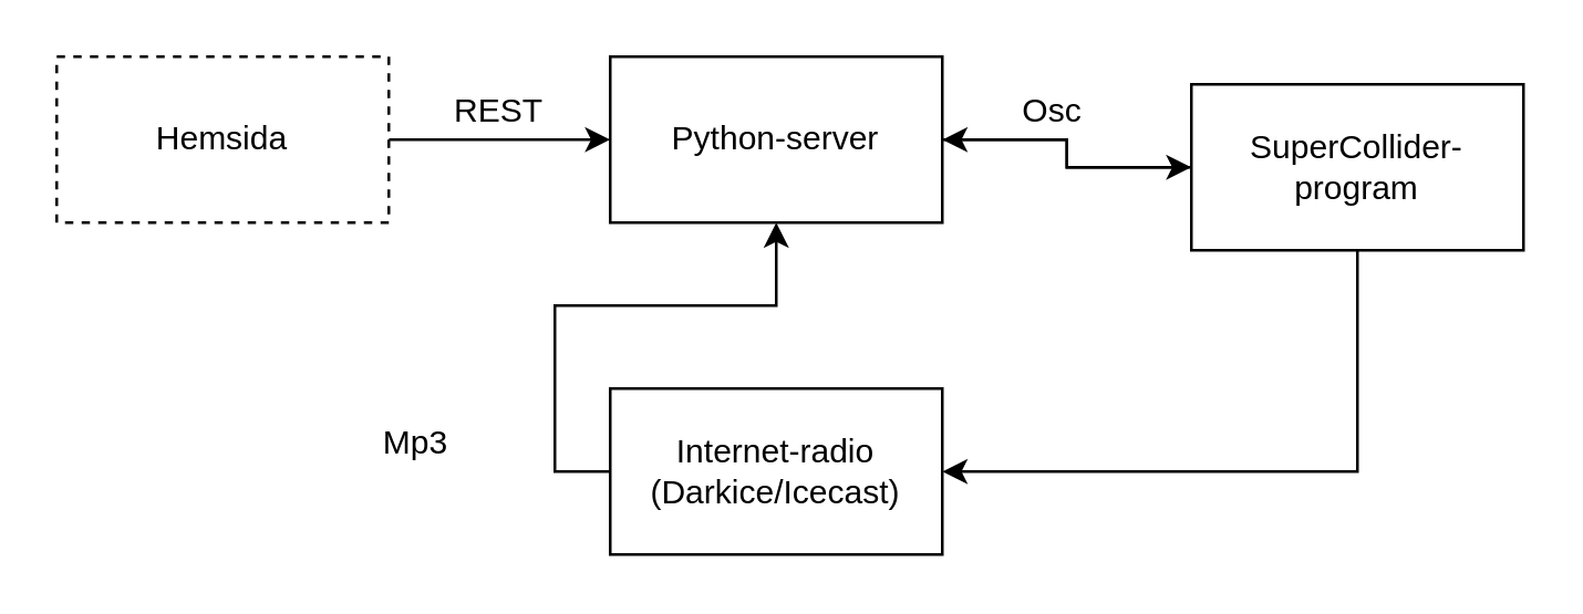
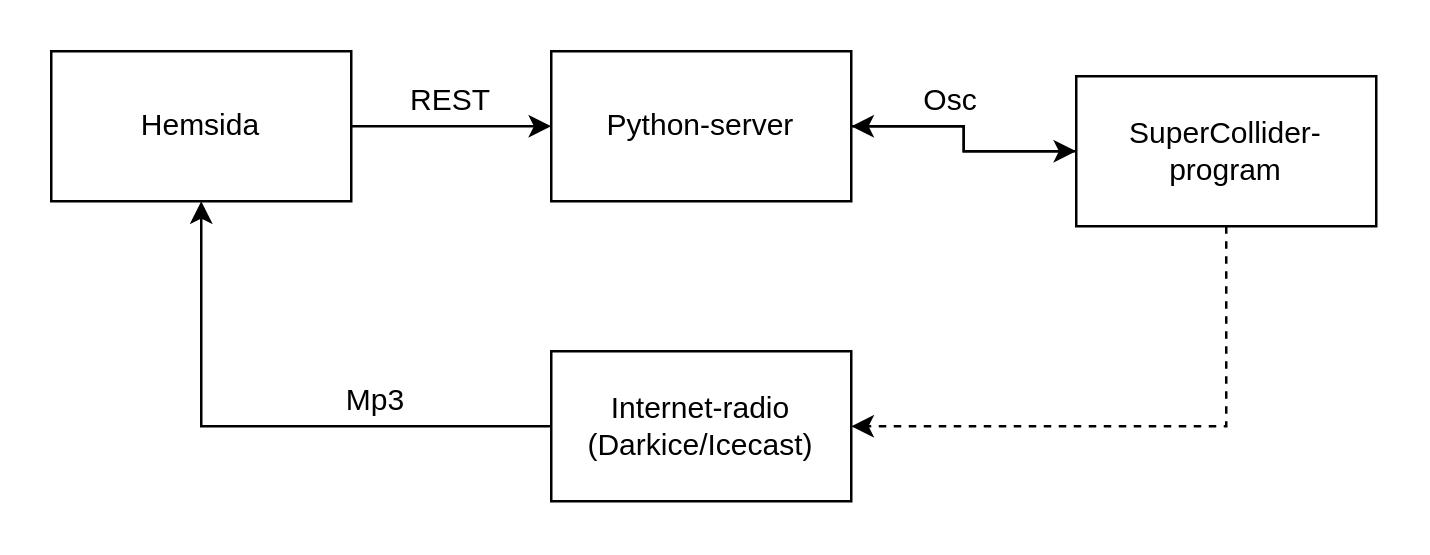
- <mxCell id="3" value="Hemsida" style="rounded=0;whiteSpace=wrap;html=1;dashed=1;" vertex="1" parent="1"><mxGeometry x="20" y="20" width="120" height="60" as="geometry" /></mxCell>
+ <mxCell id="3" value="Hemsida" style="rounded=0;whiteSpace=wrap;html=1;" vertex="1" parent="1"><mxGeometry x="20" y="20" width="120" height="60" as="geometry" /></mxCell>
- <mxCell id="9" style="edgeStyle=orthogonalEdgeStyle;rounded=0;orthogonalLoop=1;jettySize=auto;html=1;exitX=0;exitY=0.5;exitDx=0;exitDy=0;" edge="1" parent="1" source="10" target="5"><mxGeometry relative="1" as="geometry" /></mxCell>
+ <mxCell id="9" style="edgeStyle=orthogonalEdgeStyle;rounded=0;orthogonalLoop=1;jettySize=auto;html=1;exitX=0;exitY=0.5;exitDx=0;exitDy=0;entryX=0.5;entryY=1;entryDx=0;entryDy=0;" edge="1" parent="1" source="10" target="3"><mxGeometry relative="1" as="geometry" /></mxCell>
- <mxCell id="7" style="edgeStyle=orthogonalEdgeStyle;rounded=0;orthogonalLoop=1;jettySize=auto;html=1;exitX=0.5;exitY=1;exitDx=0;exitDy=0;entryX=1;entryY=0.5;entryDx=0;entryDy=0;" edge="1" parent="1" source="8" target="10"><mxGeometry relative="1" as="geometry" /></mxCell>
+ <mxCell id="7" style="edgeStyle=orthogonalEdgeStyle;rounded=0;orthogonalLoop=1;jettySize=auto;html=1;exitX=0.5;exitY=1;exitDx=0;exitDy=0;entryX=1;entryY=0.5;entryDx=0;entryDy=0;dashed=1;" edge="1" parent="1" source="8" target="10"><mxGeometry relative="1" as="geometry" /></mxCell>
